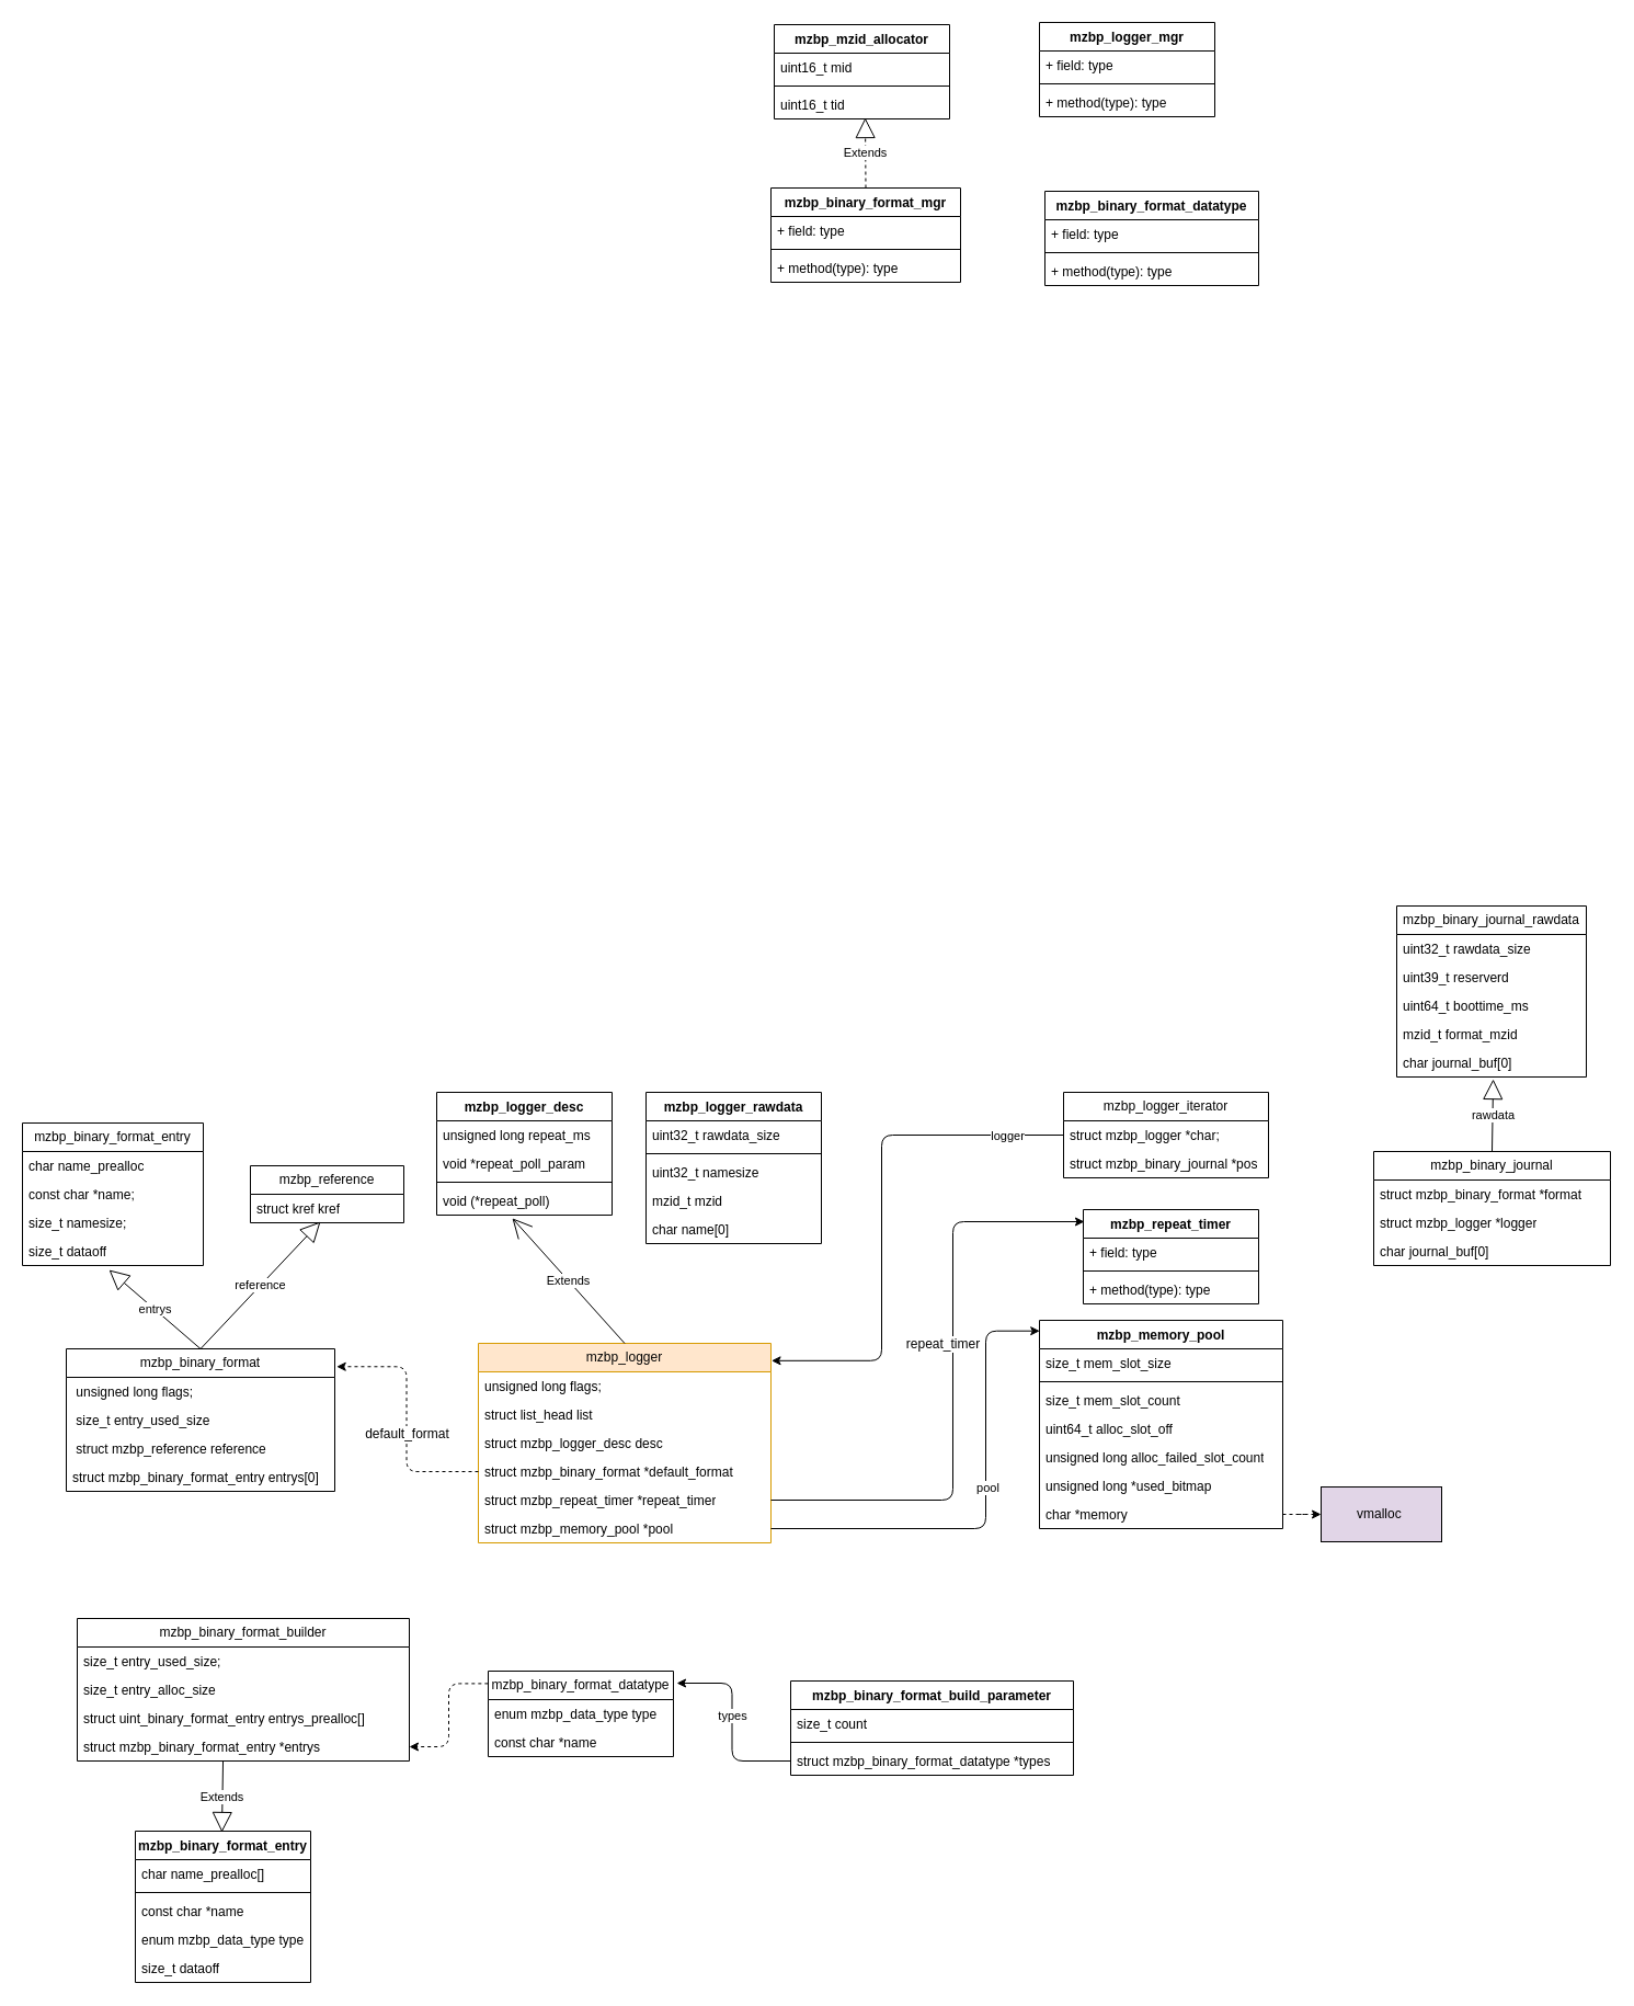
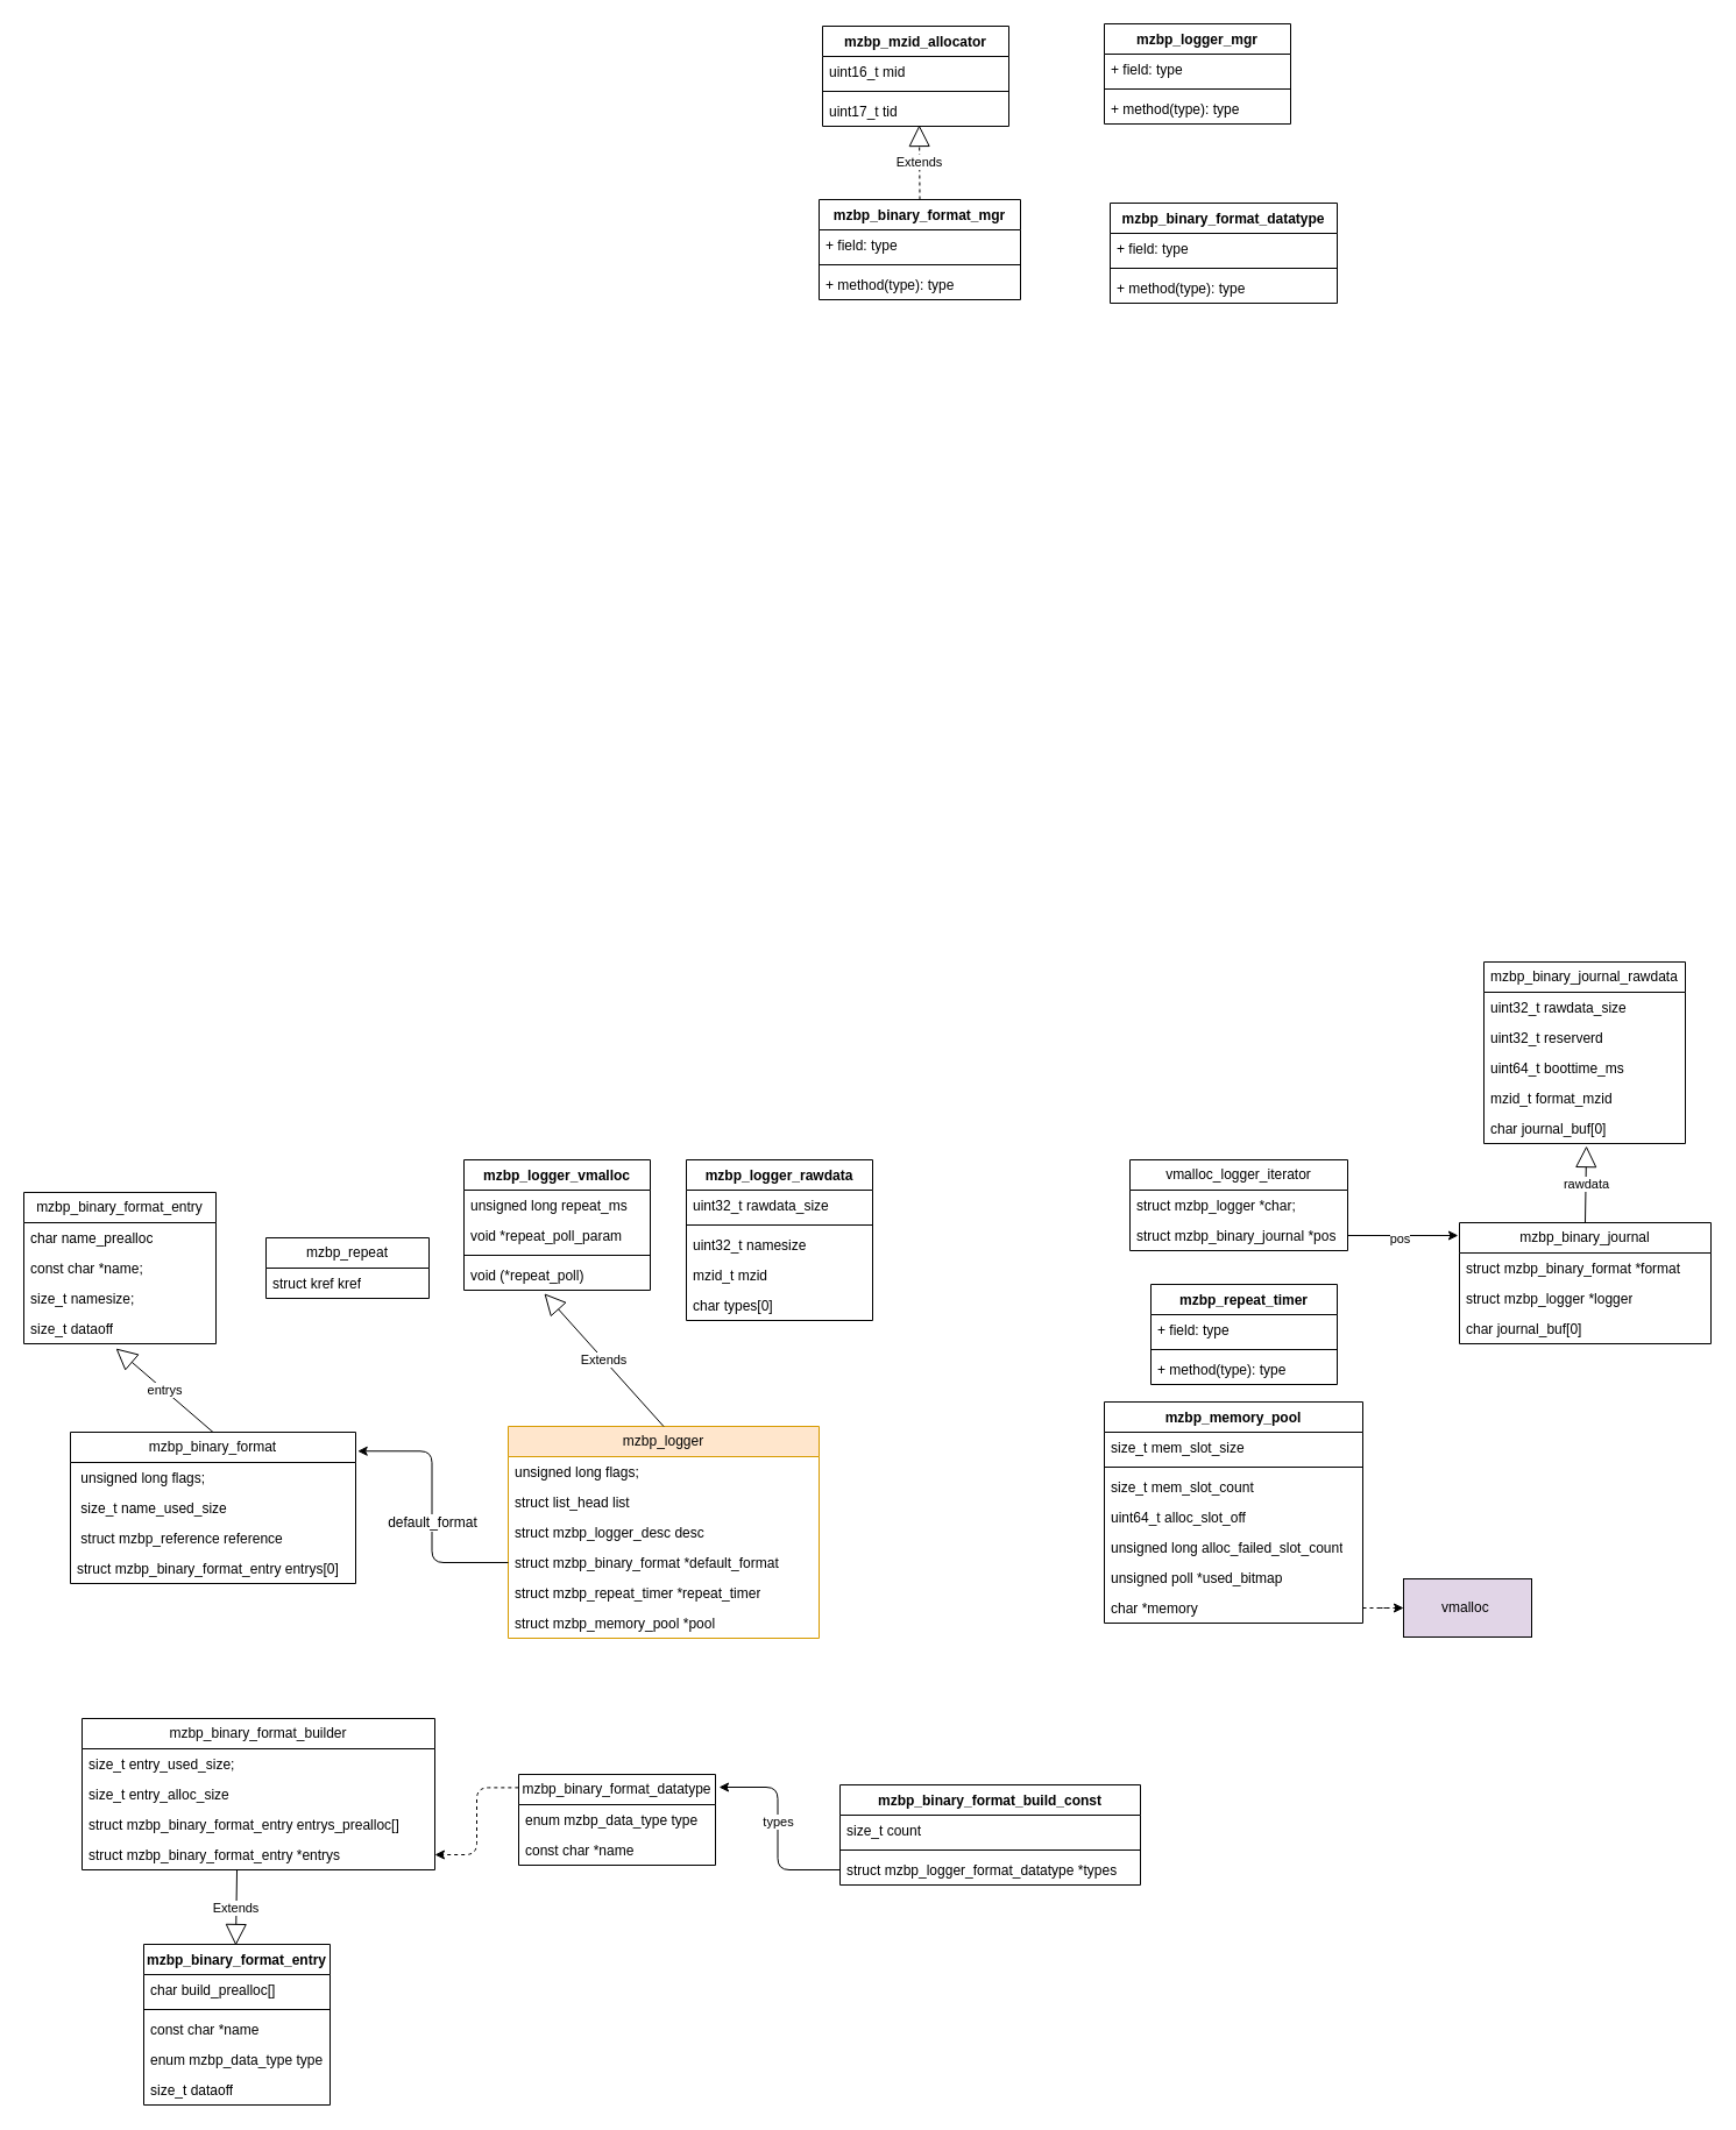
- <mxCell id="83" value="uint16_t tid" style="text;strokeColor=none;fillColor=none;align=left;verticalAlign=top;spacingLeft=4;spacingRight=4;overflow=hidden;rotatable=0;points=[[0,0.5],[1,0.5]];portConstraint=eastwest;whiteSpace=wrap;html=1;" parent="80" vertex="1"><mxGeometry y="60" width="160" height="26" as="geometry" /></mxCell>
+ <mxCell id="83" value="uint17_t tid" style="text;strokeColor=none;fillColor=none;align=left;verticalAlign=top;spacingLeft=4;spacingRight=4;overflow=hidden;rotatable=0;points=[[0,0.5],[1,0.5]];portConstraint=eastwest;whiteSpace=wrap;html=1;" parent="80" vertex="1"><mxGeometry y="60" width="160" height="26" as="geometry" /></mxCell>
- <mxCell id="107" value="uint39_t reserverd" style="text;strokeColor=none;fillColor=none;align=left;verticalAlign=top;spacingLeft=4;spacingRight=4;overflow=hidden;rotatable=0;points=[[0,0.5],[1,0.5]];portConstraint=eastwest;whiteSpace=wrap;html=1;" vertex="1" parent="105"><mxGeometry y="52" width="173" height="26" as="geometry" /></mxCell>
+ <mxCell id="107" value="uint32_t reserverd" style="text;strokeColor=none;fillColor=none;align=left;verticalAlign=top;spacingLeft=4;spacingRight=4;overflow=hidden;rotatable=0;points=[[0,0.5],[1,0.5]];portConstraint=eastwest;whiteSpace=wrap;html=1;" vertex="1" parent="105"><mxGeometry y="52" width="173" height="26" as="geometry" /></mxCell>
- <mxCell id="94" value="mzbp_logger_iterator" style="swimlane;fontStyle=0;childLayout=stackLayout;horizontal=1;startSize=26;fillColor=none;horizontalStack=0;resizeParent=1;resizeParentMax=0;resizeLast=0;collapsible=1;marginBottom=0;whiteSpace=wrap;html=1;" vertex="1" parent="1"><mxGeometry x="970" y="996" width="187" height="78" as="geometry" /></mxCell>
+ <mxCell id="94" value="vmalloc_logger_iterator" style="swimlane;fontStyle=0;childLayout=stackLayout;horizontal=1;startSize=26;fillColor=none;horizontalStack=0;resizeParent=1;resizeParentMax=0;resizeLast=0;collapsible=1;marginBottom=0;whiteSpace=wrap;html=1;" vertex="1" parent="1"><mxGeometry x="970" y="996" width="187" height="78" as="geometry" /></mxCell>
- <mxCell id="23" value="mzbp_logger_desc" style="swimlane;fontStyle=1;align=center;verticalAlign=top;childLayout=stackLayout;horizontal=1;startSize=26;horizontalStack=0;resizeParent=1;resizeParentMax=0;resizeLast=0;collapsible=1;marginBottom=0;whiteSpace=wrap;html=1;" parent="1" vertex="1"><mxGeometry x="398" y="996" width="160" height="112" as="geometry" /></mxCell>
+ <mxCell id="23" value="mzbp_logger_vmalloc" style="swimlane;fontStyle=1;align=center;verticalAlign=top;childLayout=stackLayout;horizontal=1;startSize=26;horizontalStack=0;resizeParent=1;resizeParentMax=0;resizeLast=0;collapsible=1;marginBottom=0;whiteSpace=wrap;html=1;" parent="1" vertex="1"><mxGeometry x="398" y="996" width="160" height="112" as="geometry" /></mxCell>
+ <mxCell id="103" style="edgeStyle=orthogonalEdgeStyle;rounded=0;orthogonalLoop=1;jettySize=auto;html=1;entryX=-0.005;entryY=0.106;entryDx=0;entryDy=0;entryPerimeter=0;" edge="1" parent="1" source="96" target="97"><mxGeometry relative="1" as="geometry"><mxPoint x="1251" y="1061" as="targetPoint" /></mxGeometry></mxCell>
+ <mxCell id="104" value="pos" style="edgeLabel;html=1;align=center;verticalAlign=middle;resizable=0;points=[];" vertex="1" connectable="0" parent="103"><mxGeometry x="-0.057" y="-2" relative="1" as="geometry"><mxPoint x="-1" as="offset" /></mxGeometry></mxCell>
- <mxCell id="2" value="mzbp_reference" style="swimlane;fontStyle=0;childLayout=stackLayout;horizontal=1;startSize=26;fillColor=none;horizontalStack=0;resizeParent=1;resizeParentMax=0;resizeLast=0;collapsible=1;marginBottom=0;whiteSpace=wrap;html=1;" parent="1" vertex="1"><mxGeometry x="228" y="1063" width="140" height="52" as="geometry" /></mxCell>
+ <mxCell id="2" value="mzbp_repeat" style="swimlane;fontStyle=0;childLayout=stackLayout;horizontal=1;startSize=26;fillColor=none;horizontalStack=0;resizeParent=1;resizeParentMax=0;resizeLast=0;collapsible=1;marginBottom=0;whiteSpace=wrap;html=1;" parent="1" vertex="1"><mxGeometry x="228" y="1063" width="140" height="52" as="geometry" /></mxCell>
- <mxCell id="101" style="edgeStyle=orthogonalEdgeStyle;rounded=1;orthogonalLoop=1;jettySize=auto;html=1;entryX=1.002;entryY=0.087;entryDx=0;entryDy=0;entryPerimeter=0;curved=0;" edge="1" parent="1" source="95" target="16"><mxGeometry relative="1" as="geometry"><Array as="points"><mxPoint x="804" y="1035" /><mxPoint x="804" y="1241" /></Array></mxGeometry></mxCell>
- <mxCell id="102" value="logger" style="edgeLabel;html=1;align=center;verticalAlign=middle;resizable=0;points=[];" vertex="1" connectable="0" parent="101"><mxGeometry x="-0.781" relative="1" as="geometry"><mxPoint as="offset" /></mxGeometry></mxCell>
- <mxCell id="30" value="Extends" style="endArrow=open;endSize=16;endFill=0;html=1;rounded=0;exitX=0.5;exitY=0;exitDx=0;exitDy=0;entryX=0.431;entryY=1.109;entryDx=0;entryDy=0;entryPerimeter=0;" parent="1" source="16" target="27" edge="1"><mxGeometry width="160" relative="1" as="geometry"><mxPoint x="801" y="1424" as="sourcePoint" /><mxPoint x="485" y="1139" as="targetPoint" /></mxGeometry></mxCell>
+ <mxCell id="30" value="Extends" style="endArrow=block;endSize=16;endFill=0;html=1;rounded=0;exitX=0.5;exitY=0;exitDx=0;exitDy=0;entryX=0.431;entryY=1.109;entryDx=0;entryDy=0;entryPerimeter=0;" parent="1" source="16" target="27" edge="1"><mxGeometry width="160" relative="1" as="geometry"><mxPoint x="801" y="1424" as="sourcePoint" /><mxPoint x="485" y="1139" as="targetPoint" /></mxGeometry></mxCell>
- <mxCell id="52" value="char name[0]" style="text;strokeColor=none;fillColor=none;align=left;verticalAlign=top;spacingLeft=4;spacingRight=4;overflow=hidden;rotatable=0;points=[[0,0.5],[1,0.5]];portConstraint=eastwest;whiteSpace=wrap;html=1;" vertex="1" parent="47"><mxGeometry y="112" width="160" height="26" as="geometry" /></mxCell>
+ <mxCell id="52" value="char types[0]" style="text;strokeColor=none;fillColor=none;align=left;verticalAlign=top;spacingLeft=4;spacingRight=4;overflow=hidden;rotatable=0;points=[[0,0.5],[1,0.5]];portConstraint=eastwest;whiteSpace=wrap;html=1;" vertex="1" parent="47"><mxGeometry y="112" width="160" height="26" as="geometry" /></mxCell>
- <mxCell id="9" value="reference" style="endArrow=block;endSize=16;endFill=0;html=1;rounded=0;exitX=0.5;exitY=0;exitDx=0;exitDy=0;entryX=0.457;entryY=0.962;entryDx=0;entryDy=0;entryPerimeter=0;" parent="1" source="4" target="3" edge="1"><mxGeometry width="160" relative="1" as="geometry"><mxPoint x="412" y="1070" as="sourcePoint" /><mxPoint x="572" y="1070" as="targetPoint" /></mxGeometry></mxCell>
- <mxCell id="28" style="edgeStyle=orthogonalEdgeStyle;rounded=1;orthogonalLoop=1;jettySize=auto;html=1;entryX=1.007;entryY=0.125;entryDx=0;entryDy=0;entryPerimeter=0;curved=0;dashed=1;" parent="1" source="20" target="4" edge="1"><mxGeometry relative="1" as="geometry" /></mxCell>
+ <mxCell id="28" style="edgeStyle=orthogonalEdgeStyle;rounded=1;orthogonalLoop=1;jettySize=auto;html=1;entryX=1.007;entryY=0.125;entryDx=0;entryDy=0;entryPerimeter=0;curved=0;" parent="1" source="20" target="4" edge="1"><mxGeometry relative="1" as="geometry" /></mxCell>
- <mxCell id="35" style="edgeStyle=orthogonalEdgeStyle;rounded=1;orthogonalLoop=1;jettySize=auto;html=1;entryX=0.006;entryY=0.128;entryDx=0;entryDy=0;entryPerimeter=0;curved=0;exitX=1;exitY=0.5;exitDx=0;exitDy=0;" parent="1" source="21" target="31" edge="1"><mxGeometry relative="1" as="geometry"><Array as="points"><mxPoint x="869" y="1368" /><mxPoint x="869" y="1114" /></Array></mxGeometry></mxCell>
- <mxCell id="36" value="&lt;span style=&quot;font-size: 12px; text-align: left; text-wrap: wrap;&quot;&gt;repeat_timer&lt;/span&gt;" style="edgeLabel;html=1;align=center;verticalAlign=middle;resizable=0;points=[];" parent="35" vertex="1" connectable="0"><mxGeometry x="0.137" y="1" relative="1" as="geometry"><mxPoint x="-9" y="-2" as="offset" /></mxGeometry></mxCell>
- <mxCell id="6" value="&amp;nbsp;size_t entry_used_size" style="text;strokeColor=none;fillColor=none;align=left;verticalAlign=top;spacingLeft=4;spacingRight=4;overflow=hidden;rotatable=0;points=[[0,0.5],[1,0.5]];portConstraint=eastwest;whiteSpace=wrap;html=1;" parent="4" vertex="1"><mxGeometry y="52" width="245" height="26" as="geometry" /></mxCell>
+ <mxCell id="6" value="&amp;nbsp;size_t name_used_size" style="text;strokeColor=none;fillColor=none;align=left;verticalAlign=top;spacingLeft=4;spacingRight=4;overflow=hidden;rotatable=0;points=[[0,0.5],[1,0.5]];portConstraint=eastwest;whiteSpace=wrap;html=1;" parent="4" vertex="1"><mxGeometry y="52" width="245" height="26" as="geometry" /></mxCell>
- <mxCell id="43" value="unsigned long *used_bitmap" style="text;strokeColor=none;fillColor=none;align=left;verticalAlign=top;spacingLeft=4;spacingRight=4;overflow=hidden;rotatable=0;points=[[0,0.5],[1,0.5]];portConstraint=eastwest;whiteSpace=wrap;html=1;" vertex="1" parent="37"><mxGeometry y="138" width="222" height="26" as="geometry" /></mxCell>
+ <mxCell id="43" value="unsigned poll *used_bitmap" style="text;strokeColor=none;fillColor=none;align=left;verticalAlign=top;spacingLeft=4;spacingRight=4;overflow=hidden;rotatable=0;points=[[0,0.5],[1,0.5]];portConstraint=eastwest;whiteSpace=wrap;html=1;" vertex="1" parent="37"><mxGeometry y="138" width="222" height="26" as="geometry" /></mxCell>
- <mxCell id="45" style="edgeStyle=orthogonalEdgeStyle;rounded=1;orthogonalLoop=1;jettySize=auto;html=1;curved=0;entryX=0.001;entryY=0.051;entryDx=0;entryDy=0;entryPerimeter=0;exitX=1;exitY=0.5;exitDx=0;exitDy=0;" parent="1" source="22" target="37" edge="1"><mxGeometry relative="1" as="geometry"><Array as="points"><mxPoint x="899" y="1394" /><mxPoint x="899" y="1214" /></Array><mxPoint x="670" y="1334" as="sourcePoint" /><mxPoint x="906.11" y="1296.63" as="targetPoint" /></mxGeometry></mxCell>
- <mxCell id="46" value="pool" style="edgeLabel;html=1;align=center;verticalAlign=middle;resizable=0;points=[];" parent="45" vertex="1" connectable="0"><mxGeometry x="0.1" y="-1" relative="1" as="geometry"><mxPoint as="offset" /></mxGeometry></mxCell>
- <mxCell id="65" value="mzbp_binary_format_build_parameter" style="swimlane;fontStyle=1;align=center;verticalAlign=top;childLayout=stackLayout;horizontal=1;startSize=26;horizontalStack=0;resizeParent=1;resizeParentMax=0;resizeLast=0;collapsible=1;marginBottom=0;whiteSpace=wrap;html=1;" parent="1" vertex="1"><mxGeometry x="721" y="1533" width="258" height="86" as="geometry" /></mxCell>
+ <mxCell id="65" value="mzbp_binary_format_build_const" style="swimlane;fontStyle=1;align=center;verticalAlign=top;childLayout=stackLayout;horizontal=1;startSize=26;horizontalStack=0;resizeParent=1;resizeParentMax=0;resizeLast=0;collapsible=1;marginBottom=0;whiteSpace=wrap;html=1;" parent="1" vertex="1"><mxGeometry x="721" y="1533" width="258" height="86" as="geometry" /></mxCell>
- <mxCell id="90" value="struct uint_binary_format_entry entrys_prealloc[]" style="text;strokeColor=none;fillColor=none;align=left;verticalAlign=top;spacingLeft=4;spacingRight=4;overflow=hidden;rotatable=0;points=[[0,0.5],[1,0.5]];portConstraint=eastwest;whiteSpace=wrap;html=1;" vertex="1" parent="87"><mxGeometry y="78" width="303" height="26" as="geometry" /></mxCell>
+ <mxCell id="90" value="struct mzbp_binary_format_entry entrys_prealloc[]" style="text;strokeColor=none;fillColor=none;align=left;verticalAlign=top;spacingLeft=4;spacingRight=4;overflow=hidden;rotatable=0;points=[[0,0.5],[1,0.5]];portConstraint=eastwest;whiteSpace=wrap;html=1;" vertex="1" parent="87"><mxGeometry y="78" width="303" height="26" as="geometry" /></mxCell>
- <mxCell id="68" value="struct mzbp_binary_format_datatype *types" style="text;strokeColor=none;fillColor=none;align=left;verticalAlign=top;spacingLeft=4;spacingRight=4;overflow=hidden;rotatable=0;points=[[0,0.5],[1,0.5]];portConstraint=eastwest;whiteSpace=wrap;html=1;" parent="65" vertex="1"><mxGeometry y="60" width="258" height="26" as="geometry" /></mxCell>
+ <mxCell id="68" value="struct mzbp_logger_format_datatype *types" style="text;strokeColor=none;fillColor=none;align=left;verticalAlign=top;spacingLeft=4;spacingRight=4;overflow=hidden;rotatable=0;points=[[0,0.5],[1,0.5]];portConstraint=eastwest;whiteSpace=wrap;html=1;" parent="65" vertex="1"><mxGeometry y="60" width="258" height="26" as="geometry" /></mxCell>
- <mxCell id="71" value="char name_prealloc[]" style="text;strokeColor=none;fillColor=none;align=left;verticalAlign=top;spacingLeft=4;spacingRight=4;overflow=hidden;rotatable=0;points=[[0,0.5],[1,0.5]];portConstraint=eastwest;whiteSpace=wrap;html=1;" parent="69" vertex="1"><mxGeometry y="26" width="160" height="26" as="geometry" /></mxCell>
+ <mxCell id="71" value="char build_prealloc[]" style="text;strokeColor=none;fillColor=none;align=left;verticalAlign=top;spacingLeft=4;spacingRight=4;overflow=hidden;rotatable=0;points=[[0,0.5],[1,0.5]];portConstraint=eastwest;whiteSpace=wrap;html=1;" parent="69" vertex="1"><mxGeometry y="26" width="160" height="26" as="geometry" /></mxCell>
